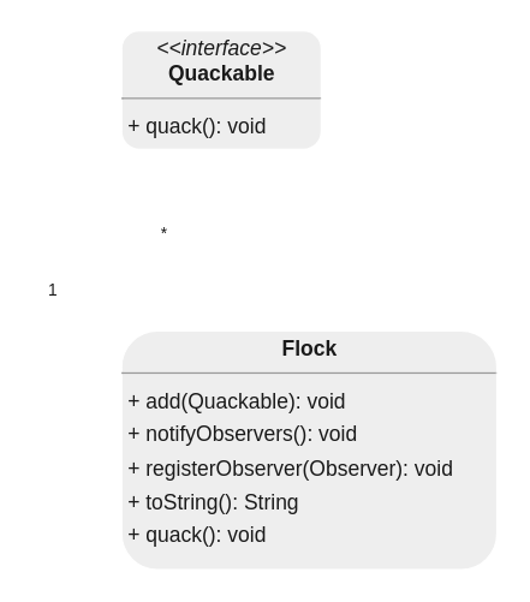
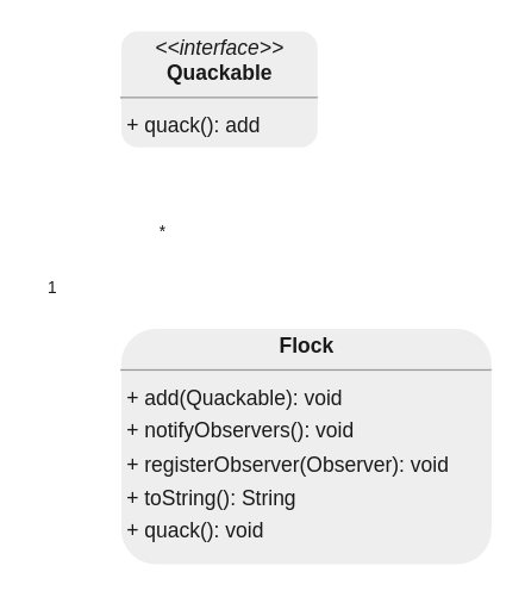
- <mxCell id="3" value="&lt;p style=&quot;margin:0px;margin-top:4px;text-align:center;&quot;&gt;&lt;i&gt;&amp;lt;&amp;lt;interface&amp;gt;&amp;gt;&lt;/i&gt;&lt;br/&gt;&lt;b&gt;Quackable&lt;/b&gt;&lt;/p&gt;&lt;hr size=&quot;1&quot;/&gt;&lt;p style=&quot;margin:0 0 0 4px;line-height:1.6;&quot;&gt;+ quack(): void&lt;/p&gt;" style="verticalAlign=top;align=left;overflow=fill;fontSize=14;fontFamily=Helvetica;html=1;rounded=1;shadow=0;comic=0;labelBackgroundColor=none;strokeWidth=1;fillColor=#EEEEEE;strokeColor=#FFFFFF;fontColor=#1A1A1A;" parent="1" vertex="1"><mxGeometry x="20.5" y="20" width="133" height="79" as="geometry" /></mxCell>
+ <mxCell id="3" value="&lt;p style=&quot;margin:0px;margin-top:4px;text-align:center;&quot;&gt;&lt;i&gt;&amp;lt;&amp;lt;interface&amp;gt;&amp;gt;&lt;/i&gt;&lt;br/&gt;&lt;b&gt;Quackable&lt;/b&gt;&lt;/p&gt;&lt;hr size=&quot;1&quot;/&gt;&lt;p style=&quot;margin:0 0 0 4px;line-height:1.6;&quot;&gt;+ quack(): add&lt;/p&gt;" style="verticalAlign=top;align=left;overflow=fill;fontSize=14;fontFamily=Helvetica;html=1;rounded=1;shadow=0;comic=0;labelBackgroundColor=none;strokeWidth=1;fillColor=#EEEEEE;strokeColor=#FFFFFF;fontColor=#1A1A1A;" parent="1" vertex="1"><mxGeometry x="20.5" y="20" width="133" height="79" as="geometry" /></mxCell>
